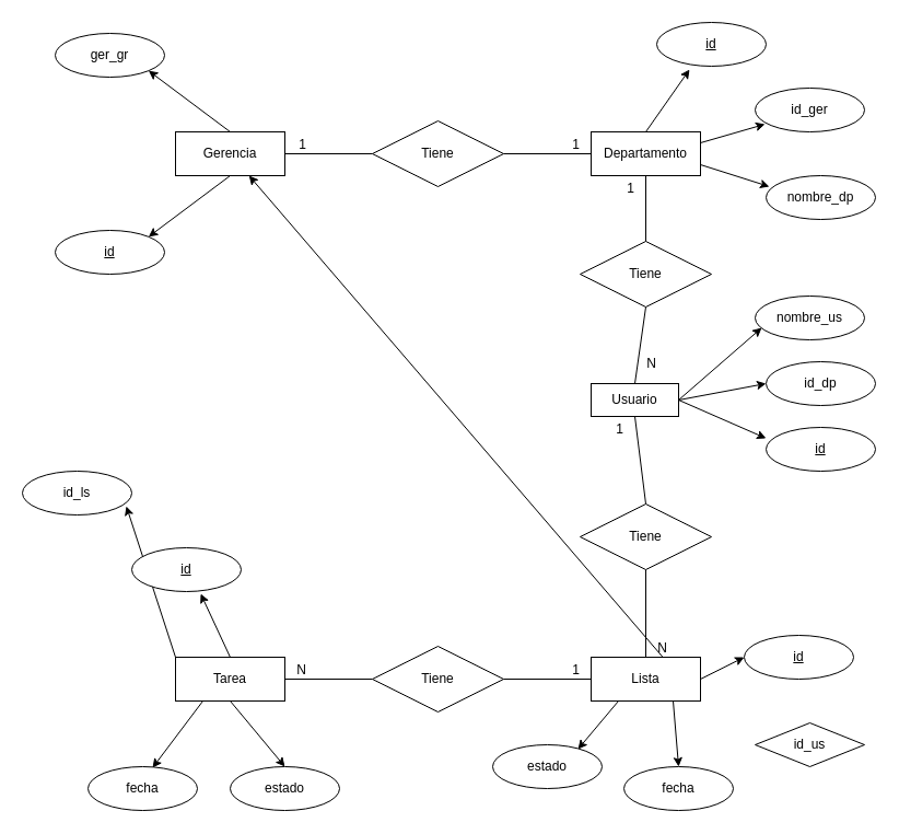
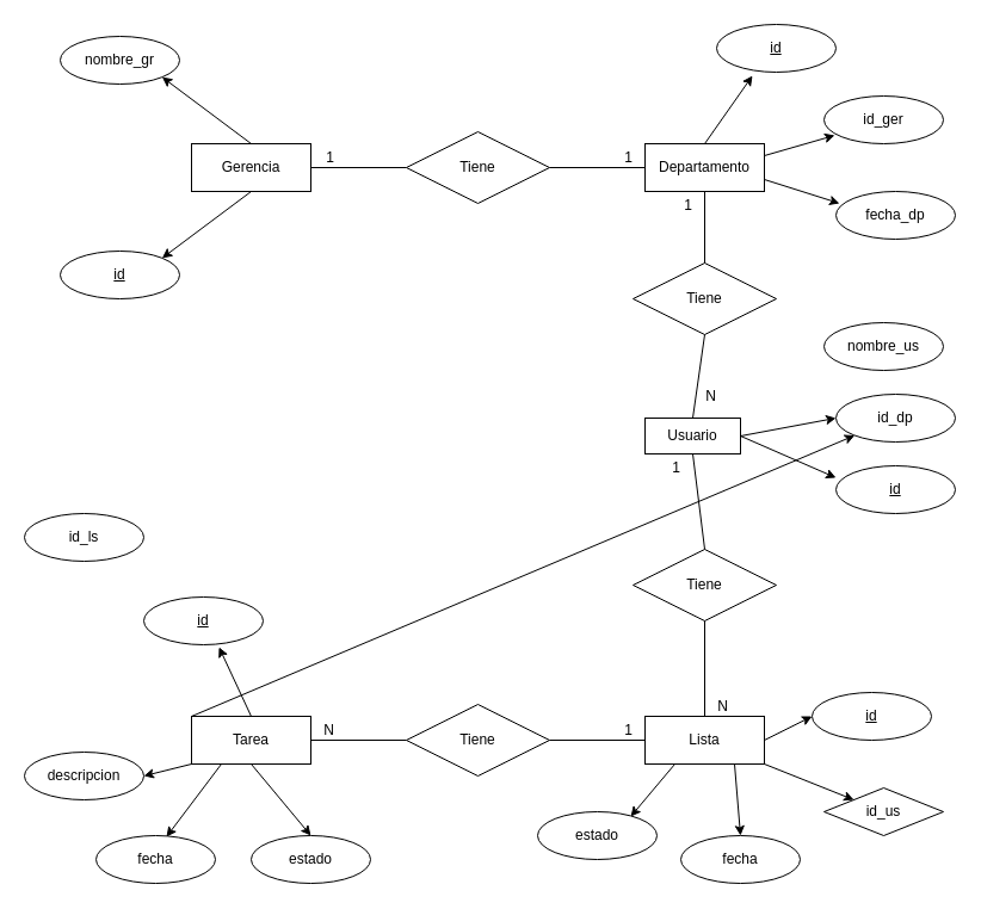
- <mxCell id="29" value="ger_gr" style="ellipse;whiteSpace=wrap;html=1;align=center;" vertex="1" parent="1"><mxGeometry x="50" y="30" width="100" height="40" as="geometry" /></mxCell>
+ <mxCell id="29" value="nombre_gr" style="ellipse;whiteSpace=wrap;html=1;align=center;" vertex="1" parent="1"><mxGeometry x="50" y="30" width="100" height="40" as="geometry" /></mxCell>
- <mxCell id="31" value="nombre_dp" style="ellipse;whiteSpace=wrap;html=1;align=center;" vertex="1" parent="1"><mxGeometry x="700" y="160" width="100" height="40" as="geometry" /></mxCell>
+ <mxCell id="31" value="fecha_dp" style="ellipse;whiteSpace=wrap;html=1;align=center;" vertex="1" parent="1"><mxGeometry x="700" y="160" width="100" height="40" as="geometry" /></mxCell>
- <mxCell id="9" style="edgeStyle=none;rounded=0;orthogonalLoop=1;jettySize=auto;html=1;exitX=1;exitY=0.5;exitDx=0;exitDy=0;entryX=0.06;entryY=0.725;entryDx=0;entryDy=0;entryPerimeter=0;" edge="1" parent="1" source="12" target="34"><mxGeometry relative="1" as="geometry" /></mxCell>
- <mxCell id="14" style="edgeStyle=none;rounded=0;orthogonalLoop=1;jettySize=auto;html=1;exitX=1;exitY=1;exitDx=0;exitDy=0;" edge="1" parent="1" source="17" target="4"><mxGeometry relative="1" as="geometry" /></mxCell>
+ <mxCell id="14" style="edgeStyle=none;rounded=0;orthogonalLoop=1;jettySize=auto;html=1;exitX=1;exitY=1;exitDx=0;exitDy=0;entryX=0;entryY=0;entryDx=0;entryDy=0;" edge="1" parent="1" source="17" target="37"><mxGeometry relative="1" as="geometry" /></mxCell>
- <mxCell id="19" style="edgeStyle=none;rounded=0;orthogonalLoop=1;jettySize=auto;html=1;exitX=0;exitY=0;exitDx=0;exitDy=0;entryX=0.95;entryY=0.8;entryDx=0;entryDy=0;entryPerimeter=0;" edge="1" parent="1" source="23" target="41"><mxGeometry relative="1" as="geometry" /></mxCell>
+ <mxCell id="19" style="edgeStyle=none;rounded=0;orthogonalLoop=1;jettySize=auto;html=1;exitX=0;exitY=0;exitDx=0;exitDy=0;" edge="1" parent="1" source="23" target="35"><mxGeometry relative="1" as="geometry" /></mxCell>
+ <mxCell id="20" style="edgeStyle=none;rounded=0;orthogonalLoop=1;jettySize=auto;html=1;exitX=0;exitY=1;exitDx=0;exitDy=0;entryX=1;entryY=0.5;entryDx=0;entryDy=0;" edge="1" parent="1" source="23" target="42"><mxGeometry relative="1" as="geometry" /></mxCell>
+ <mxCell id="42" value="descripcion" style="ellipse;whiteSpace=wrap;html=1;align=center;" vertex="1" parent="1"><mxGeometry x="20" y="630" width="100" height="40" as="geometry" /></mxCell>
